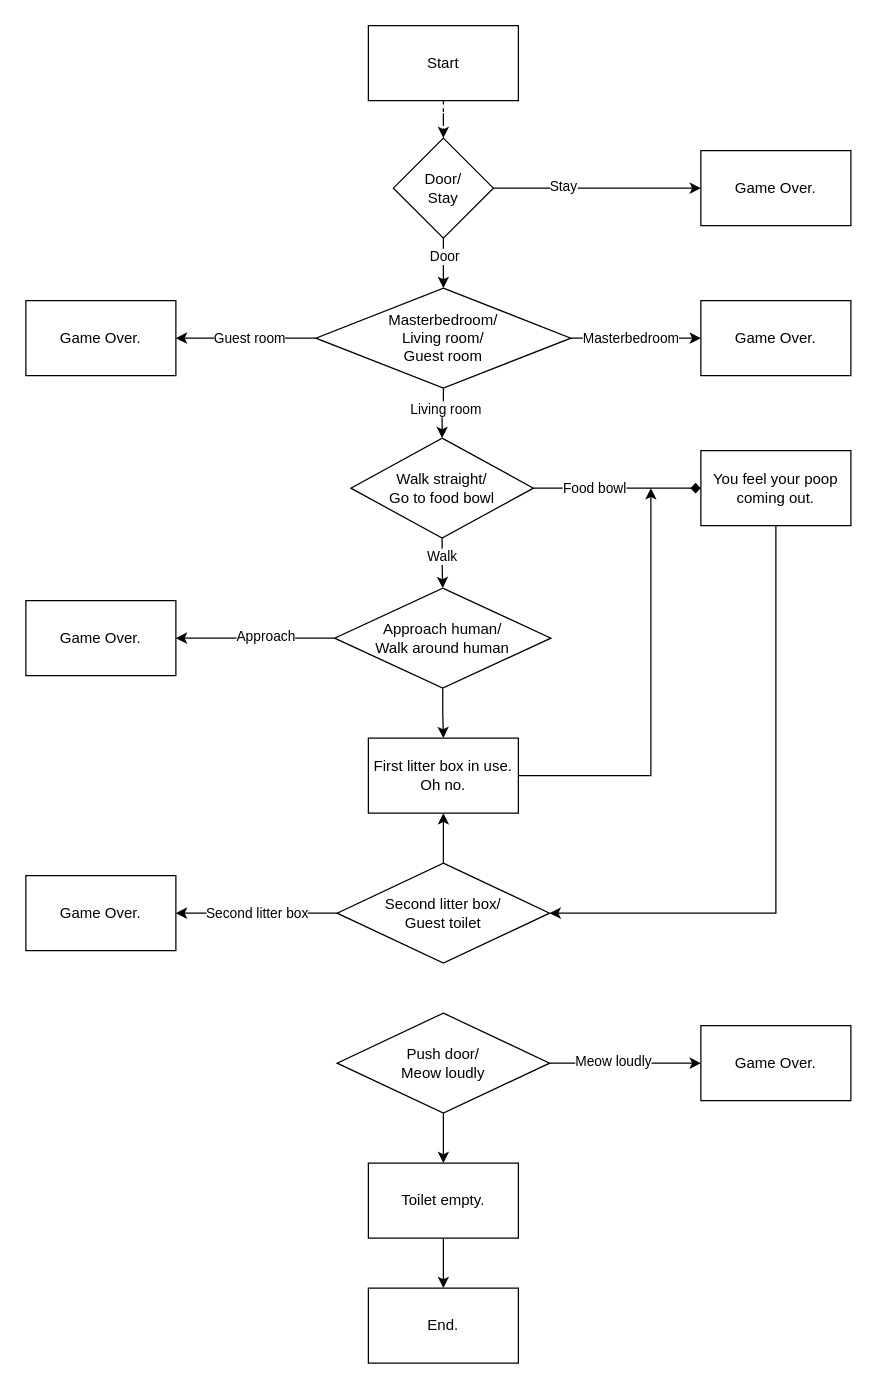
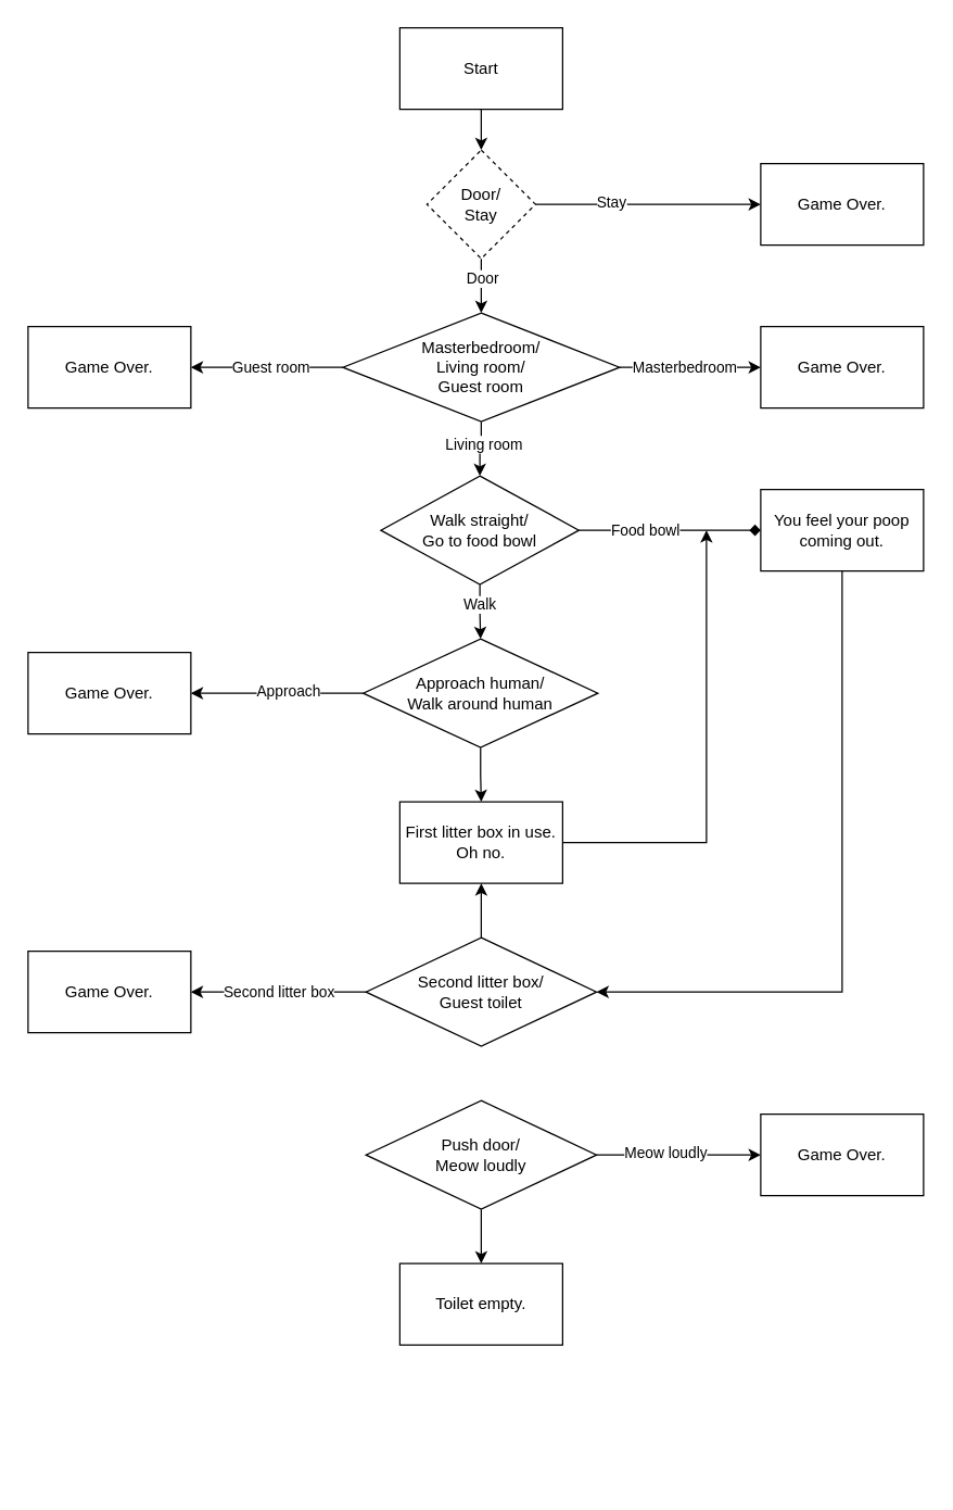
- <mxCell id="2" value="" style="edgeStyle=orthogonalEdgeStyle;rounded=0;orthogonalLoop=1;jettySize=auto;html=1;dashed=1;" edge="1" parent="1" source="3" target="8"><mxGeometry relative="1" as="geometry" /></mxCell>
+ <mxCell id="2" value="" style="edgeStyle=orthogonalEdgeStyle;rounded=0;orthogonalLoop=1;jettySize=auto;html=1;" edge="1" parent="1" source="3" target="8"><mxGeometry relative="1" as="geometry" /></mxCell>
- <mxCell id="8" value="Door/&lt;br&gt;Stay" style="rhombus;whiteSpace=wrap;html=1;rounded=0;" vertex="1" parent="1"><mxGeometry x="314" y="110" width="80" height="80" as="geometry" /></mxCell>
+ <mxCell id="8" value="Door/&lt;br&gt;Stay" style="rhombus;whiteSpace=wrap;html=1;rounded=0;dashed=1;" vertex="1" parent="1"><mxGeometry x="314" y="110" width="80" height="80" as="geometry" /></mxCell>
- <mxCell id="43" value="" style="edgeStyle=orthogonalEdgeStyle;rounded=0;orthogonalLoop=1;jettySize=auto;html=1;" edge="1" parent="1" source="44" target="45"><mxGeometry relative="1" as="geometry" /></mxCell>
- <mxCell id="45" value="End." style="whiteSpace=wrap;html=1;rounded=0;" vertex="1" parent="1"><mxGeometry x="294" y="1030" width="120" height="60" as="geometry" /></mxCell>
